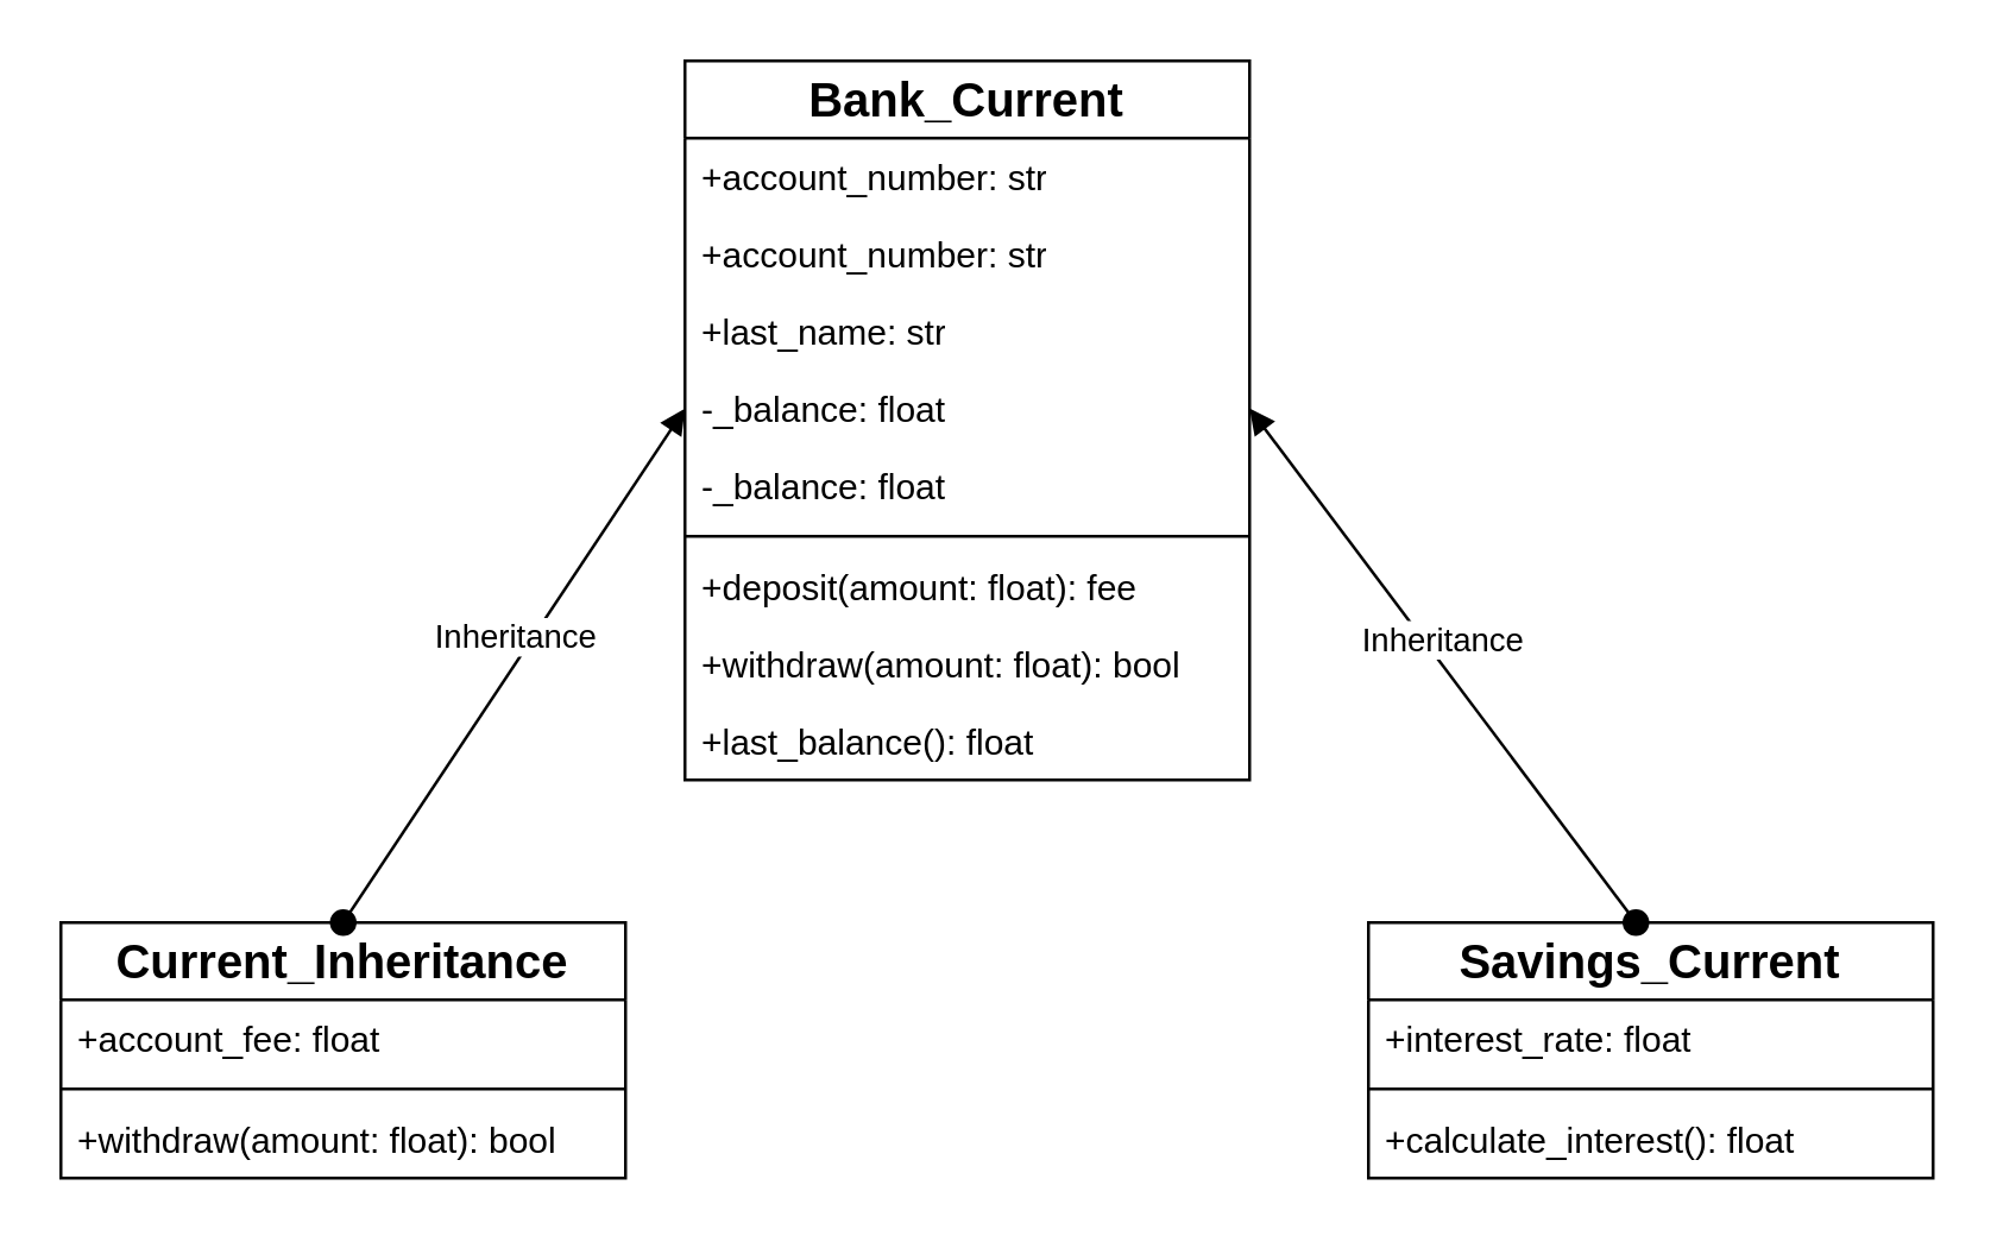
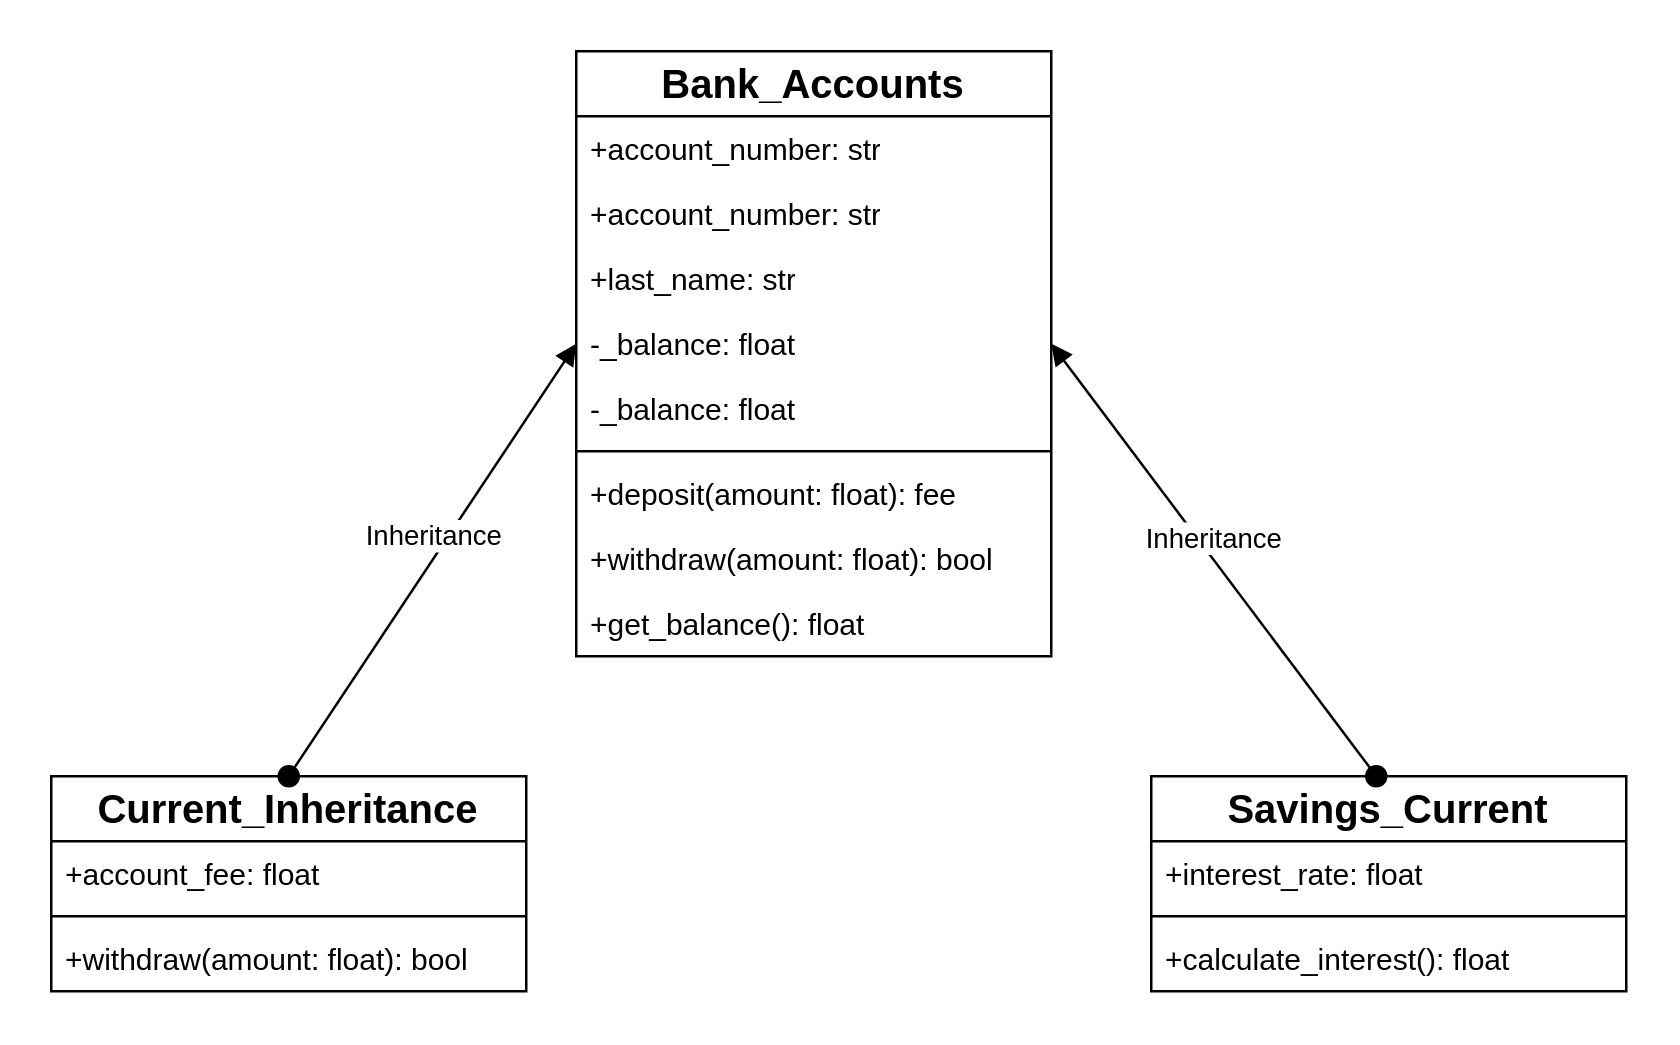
- <mxCell id="2" value="Bank_Current" style="swimlane;fontStyle=1;childLayout=stackLayout;horizontal=1;startSize=26;fillColor=none;horizontalStack=0;resizeParent=1;resizeParentMax=0;resizeLast=0;collapsible=1;marginBottom=0;whiteSpace=wrap;html=1;fontSize=16;" vertex="1" parent="1"><mxGeometry x="230" y="20" width="190" height="242" as="geometry"><mxRectangle x="319" y="30" width="160" height="30" as="alternateBounds" /></mxGeometry></mxCell>
+ <mxCell id="2" value="Bank_Accounts" style="swimlane;fontStyle=1;childLayout=stackLayout;horizontal=1;startSize=26;fillColor=none;horizontalStack=0;resizeParent=1;resizeParentMax=0;resizeLast=0;collapsible=1;marginBottom=0;whiteSpace=wrap;html=1;fontSize=16;" vertex="1" parent="1"><mxGeometry x="230" y="20" width="190" height="242" as="geometry"><mxRectangle x="319" y="30" width="160" height="30" as="alternateBounds" /></mxGeometry></mxCell>
- <mxCell id="11" value="+last_balance(): float" style="text;strokeColor=none;fillColor=none;align=left;verticalAlign=top;spacingLeft=4;spacingRight=4;overflow=hidden;rotatable=0;points=[[0,0.5],[1,0.5]];portConstraint=eastwest;whiteSpace=wrap;html=1;" vertex="1" parent="2"><mxGeometry y="216" width="190" height="26" as="geometry" /></mxCell>
+ <mxCell id="11" value="+get_balance(): float" style="text;strokeColor=none;fillColor=none;align=left;verticalAlign=top;spacingLeft=4;spacingRight=4;overflow=hidden;rotatable=0;points=[[0,0.5],[1,0.5]];portConstraint=eastwest;whiteSpace=wrap;html=1;" vertex="1" parent="2"><mxGeometry y="216" width="190" height="26" as="geometry" /></mxCell>
